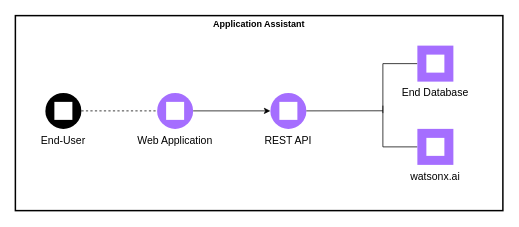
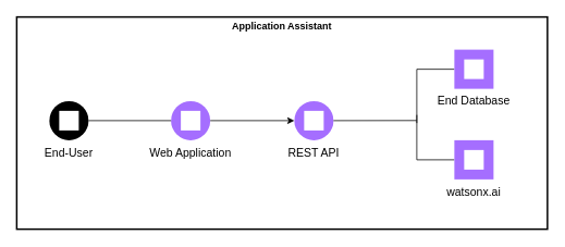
- <mxCell id="18" value="" style="endArrow=none;html=1;rounded=0;exitX=1;exitY=0.5;exitDx=0;exitDy=0;entryX=0;entryY=0.5;entryDx=0;entryDy=0;dashed=1;" parent="2" source="14" target="16" edge="1"><mxGeometry width="50" height="50" relative="1" as="geometry"><mxPoint x="310" y="80" as="sourcePoint" /><mxPoint x="360" y="30" as="targetPoint" /></mxGeometry></mxCell>
+ <mxCell id="18" value="" style="endArrow=none;html=1;rounded=0;exitX=1;exitY=0.5;exitDx=0;exitDy=0;entryX=0;entryY=0.5;entryDx=0;entryDy=0;" parent="2" source="14" target="16" edge="1"><mxGeometry width="50" height="50" relative="1" as="geometry"><mxPoint x="310" y="80" as="sourcePoint" /><mxPoint x="360" y="30" as="targetPoint" /></mxGeometry></mxCell>
